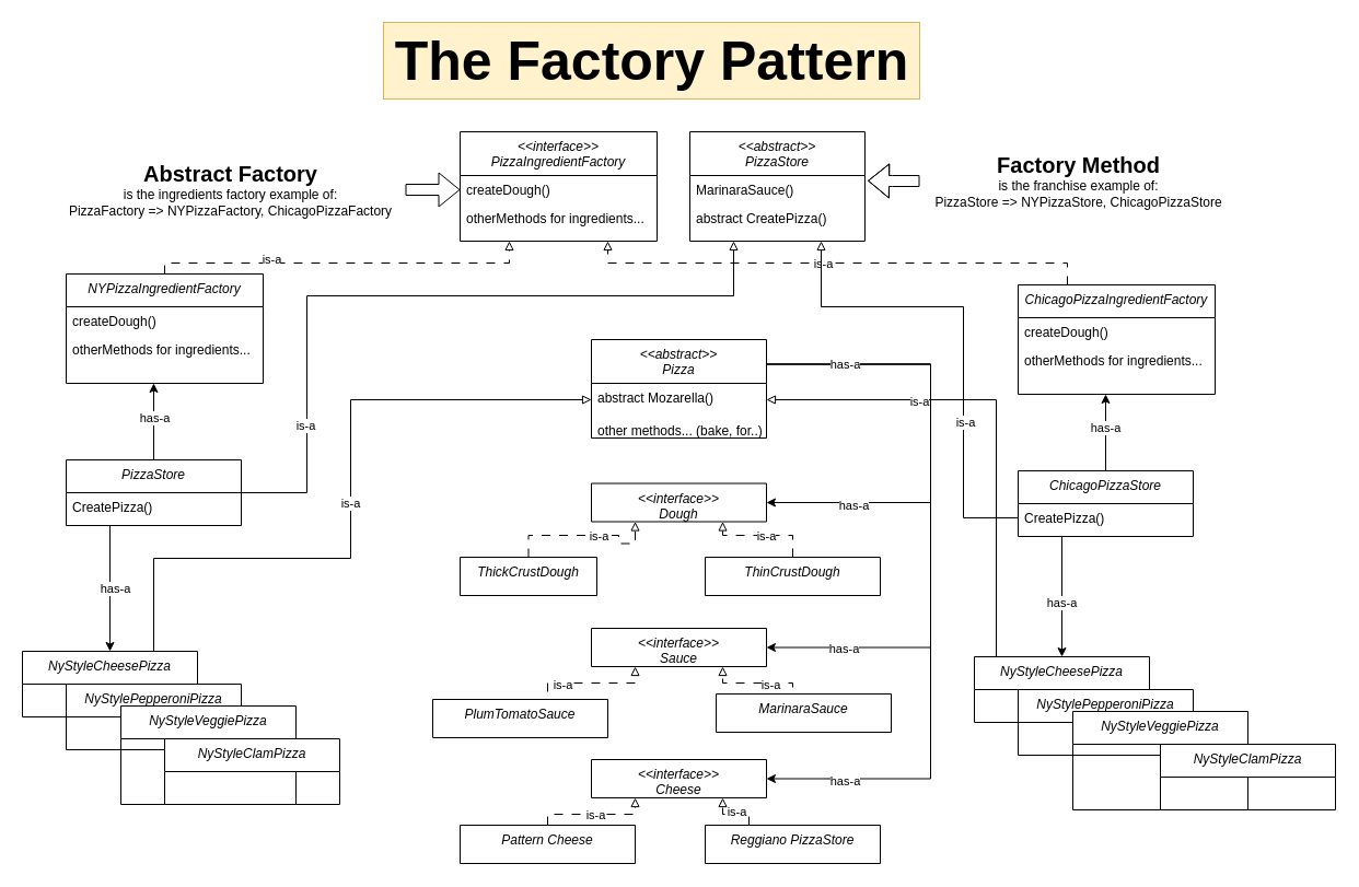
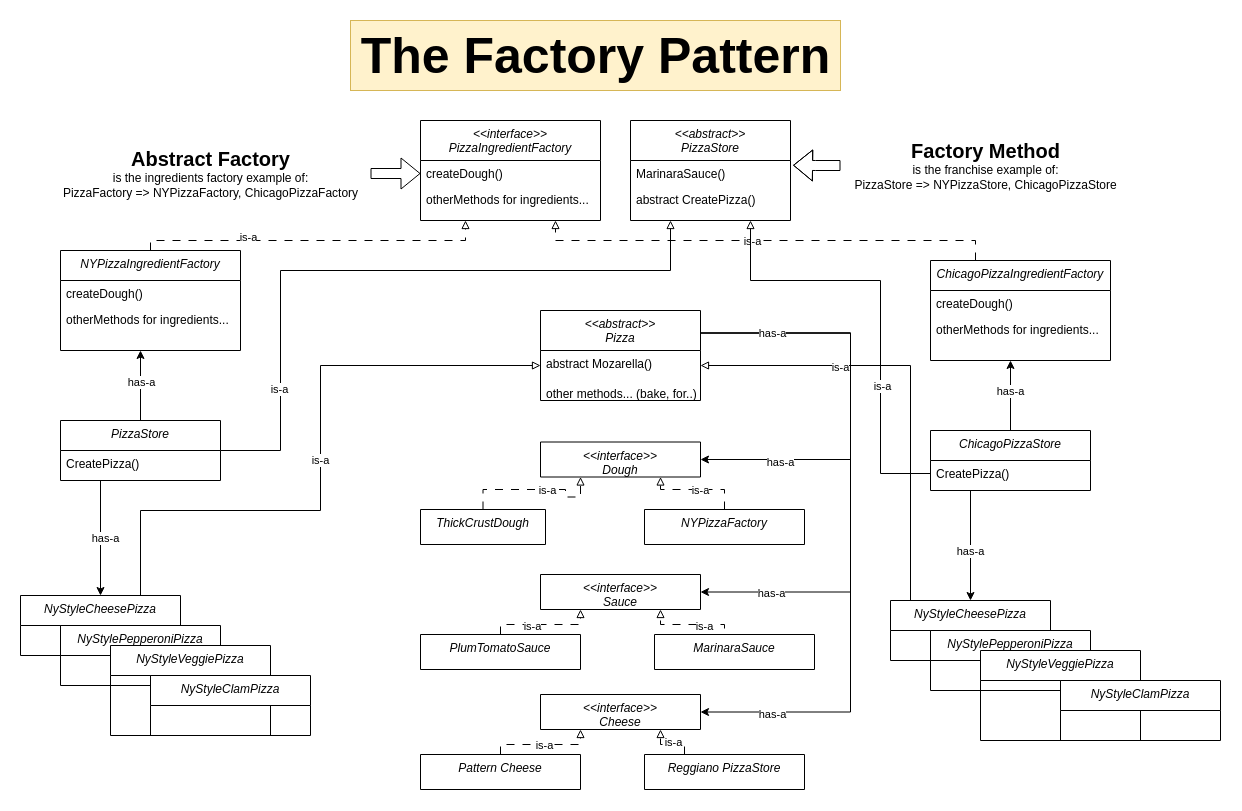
- <mxCell id="62" value="ThinCrustDough" style="swimlane;fontStyle=2;align=center;verticalAlign=top;childLayout=stackLayout;horizontal=1;startSize=40;horizontalStack=0;resizeParent=1;resizeLast=0;collapsible=1;marginBottom=0;rounded=0;shadow=0;strokeWidth=1;" vertex="1" parent="1"><mxGeometry x="644" y="509" width="160" height="35" as="geometry"><mxRectangle x="230" y="140" width="160" height="26" as="alternateBounds" /></mxGeometry></mxCell>
+ <mxCell id="62" value="NYPizzaFactory" style="swimlane;fontStyle=2;align=center;verticalAlign=top;childLayout=stackLayout;horizontal=1;startSize=40;horizontalStack=0;resizeParent=1;resizeLast=0;collapsible=1;marginBottom=0;rounded=0;shadow=0;strokeWidth=1;" vertex="1" parent="1"><mxGeometry x="644" y="509" width="160" height="35" as="geometry"><mxRectangle x="230" y="140" width="160" height="26" as="alternateBounds" /></mxGeometry></mxCell>
- <mxCell id="65" value="PlumTomatoSauce" style="swimlane;fontStyle=2;align=center;verticalAlign=top;childLayout=stackLayout;horizontal=1;startSize=40;horizontalStack=0;resizeParent=1;resizeLast=0;collapsible=1;marginBottom=0;rounded=0;shadow=0;strokeWidth=1;" vertex="1" parent="1"><mxGeometry x="395" y="639" width="160" height="35" as="geometry"><mxRectangle x="230" y="140" width="160" height="26" as="alternateBounds" /></mxGeometry></mxCell>
+ <mxCell id="65" value="PlumTomatoSauce" style="swimlane;fontStyle=2;align=center;verticalAlign=top;childLayout=stackLayout;horizontal=1;startSize=40;horizontalStack=0;resizeParent=1;resizeLast=0;collapsible=1;marginBottom=0;rounded=0;shadow=0;strokeWidth=1;" vertex="1" parent="1"><mxGeometry x="420" y="634" width="160" height="35" as="geometry"><mxRectangle x="230" y="140" width="160" height="26" as="alternateBounds" /></mxGeometry></mxCell>
